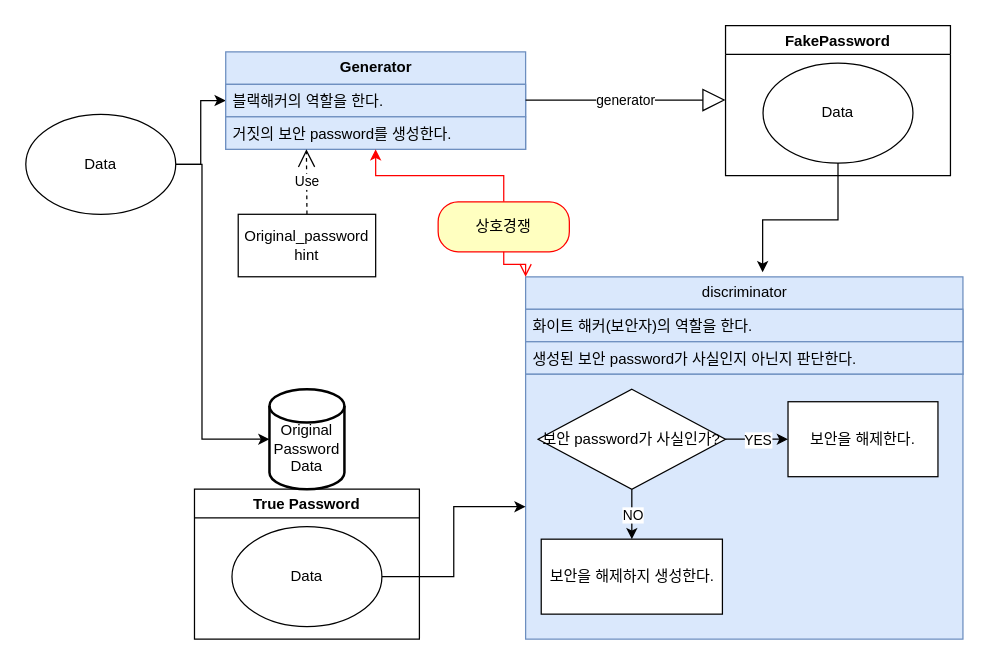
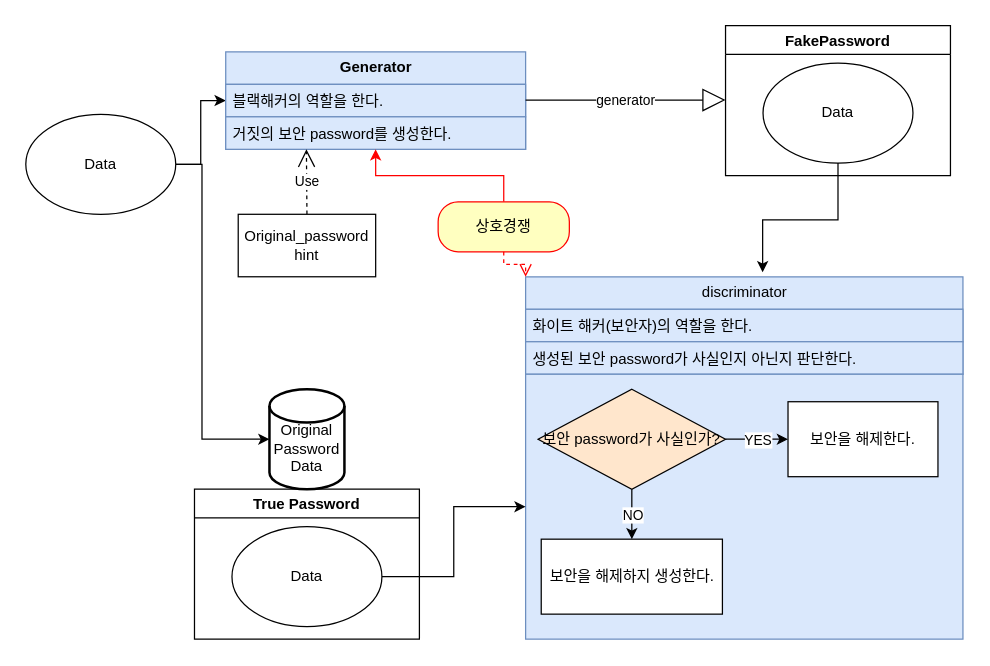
- <mxCell id="31" value="" style="edgeStyle=orthogonalEdgeStyle;html=1;verticalAlign=bottom;endArrow=open;endSize=8;strokeColor=#ff0000;rounded=0;entryX=0;entryY=0;entryDx=0;entryDy=0;" edge="1" source="30" parent="1" target="15"><mxGeometry relative="1" as="geometry"><mxPoint x="395" y="246" as="targetPoint" /></mxGeometry></mxCell>
+ <mxCell id="31" value="" style="edgeStyle=orthogonalEdgeStyle;html=1;verticalAlign=bottom;endArrow=open;endSize=8;strokeColor=#ff0000;rounded=0;entryX=0;entryY=0;entryDx=0;entryDy=0;dashed=1;" edge="1" source="30" parent="1" target="15"><mxGeometry relative="1" as="geometry"><mxPoint x="395" y="246" as="targetPoint" /></mxGeometry></mxCell>
- <mxCell id="19" value="보안 password가 사실인가?" style="rhombus;whiteSpace=wrap;html=1;" vertex="1" parent="1"><mxGeometry x="430" y="311" width="150" height="80" as="geometry" /></mxCell>
+ <mxCell id="19" value="보안 password가 사실인가?" style="rhombus;whiteSpace=wrap;html=1;fillColor=#ffe6cc;" vertex="1" parent="1"><mxGeometry x="430" y="311" width="150" height="80" as="geometry" /></mxCell>
